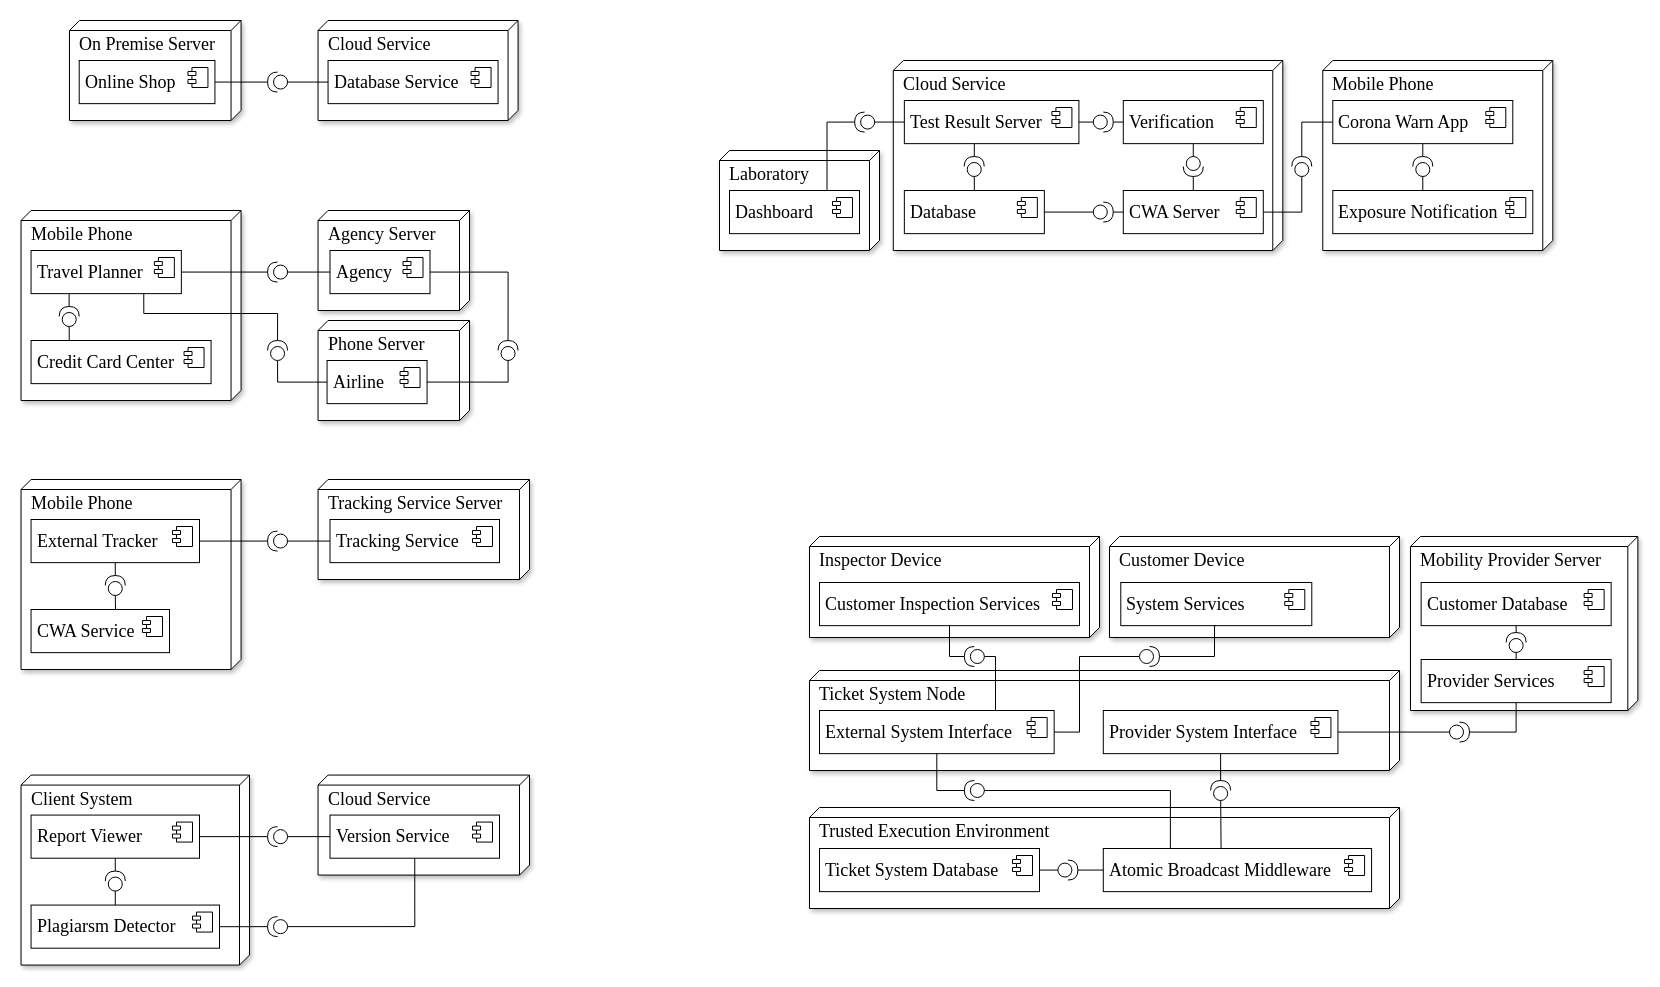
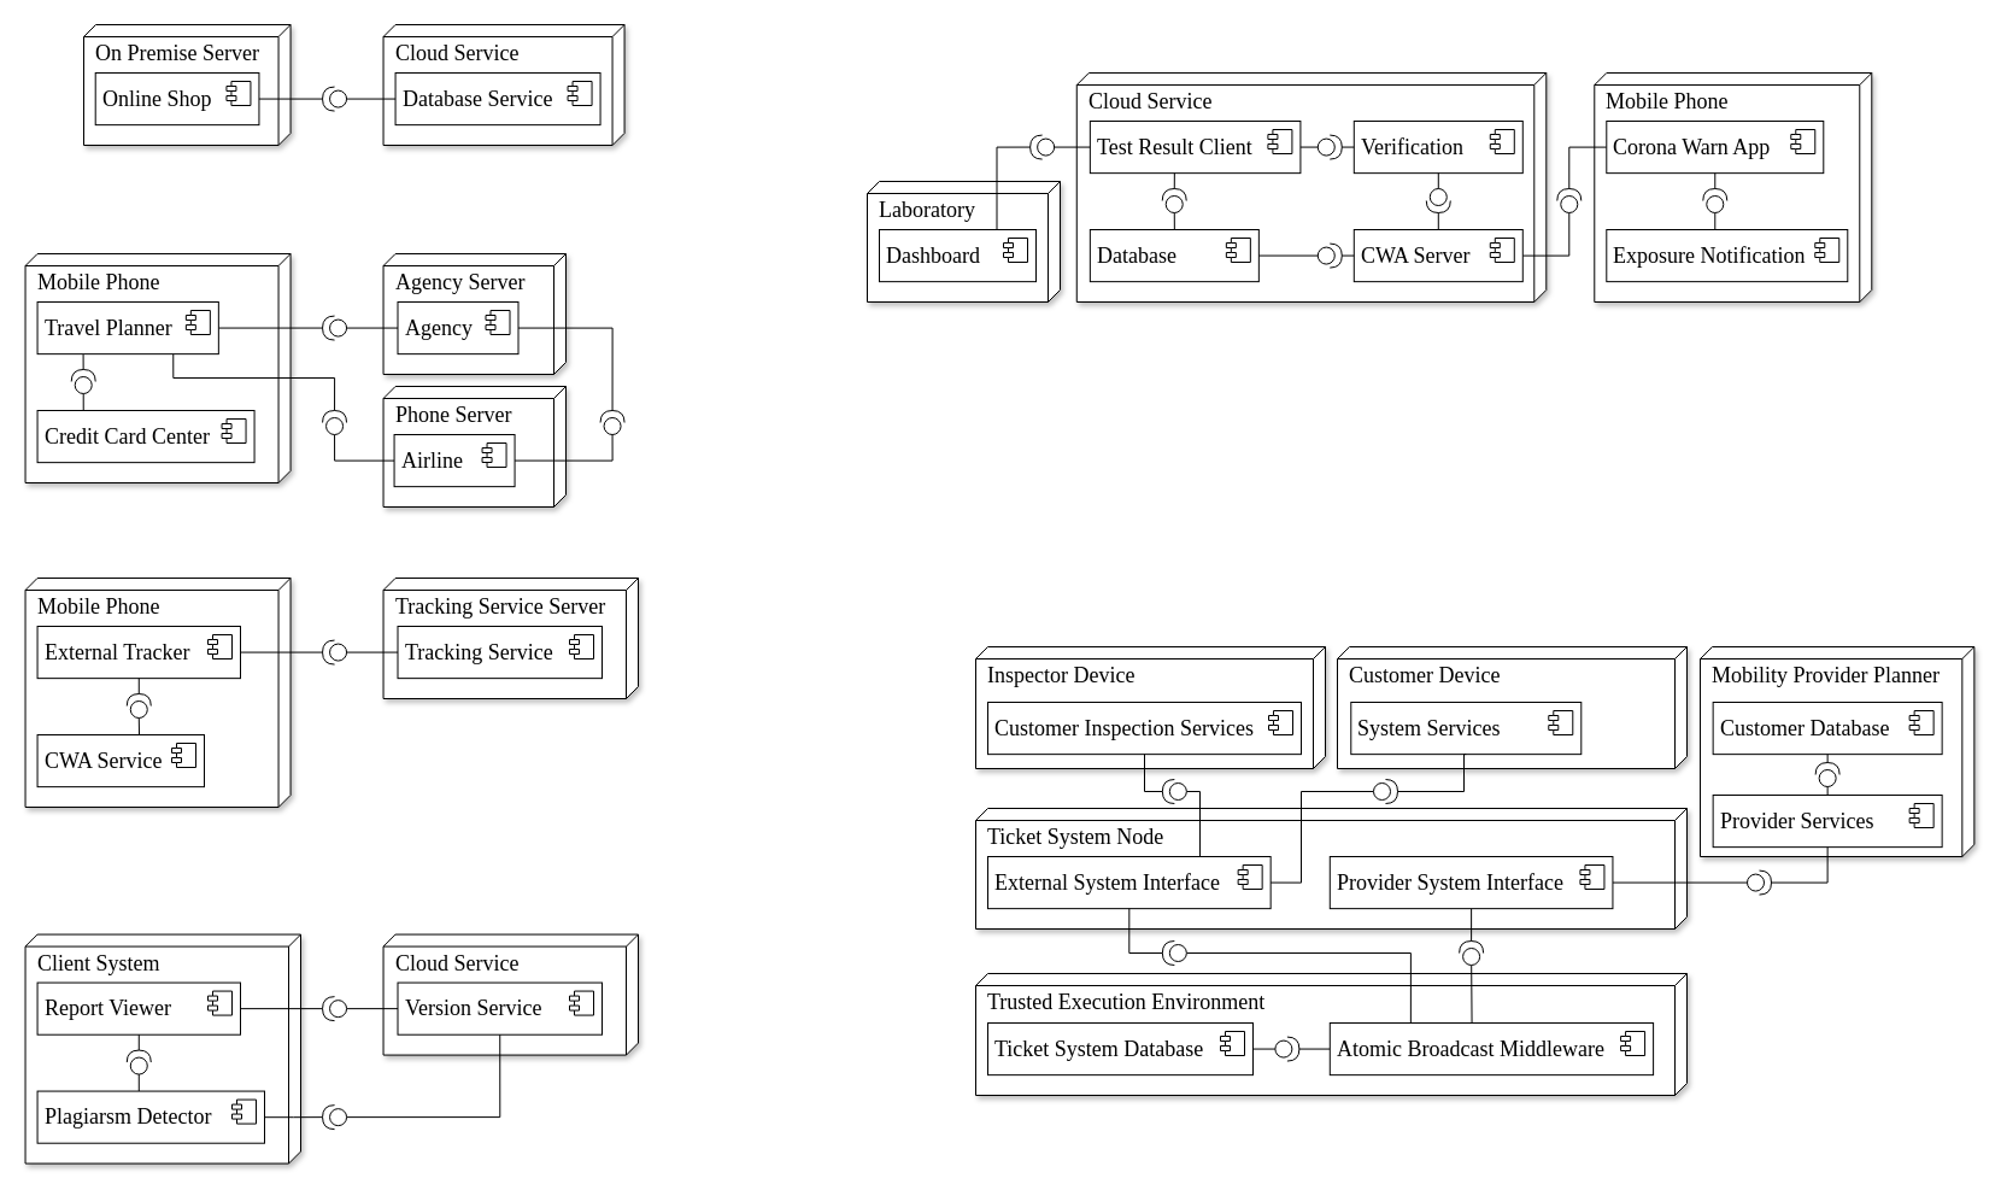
- <mxCell id="66" value="Test Result Server" style="html=1;dropTarget=0;fontFamily=Linux Libertine;rounded=0;shadow=0;fontSize=18;glass=0;sketch=0;align=left;spacingLeft=4;fontStyle=0" vertex="1" parent="1"><mxGeometry x="903.85" y="100" width="174.56" height="43.14" as="geometry" /></mxCell>
+ <mxCell id="66" value="Test Result Client" style="html=1;dropTarget=0;fontFamily=Linux Libertine;rounded=0;shadow=0;fontSize=18;glass=0;sketch=0;align=left;spacingLeft=4;fontStyle=0" vertex="1" parent="1"><mxGeometry x="903.85" y="100" width="174.56" height="43.14" as="geometry" /></mxCell>
- <mxCell id="4" value="Mobility Provider Server" style="verticalAlign=top;align=left;spacingLeft=8;shape=cube;size=10;direction=south;fontStyle=0;html=1;fontFamily=Linux Libertine;shadow=1;rounded=0;fontSize=18;glass=0;sketch=0;spacingTop=7;horizontal=1;" vertex="1" parent="1"><mxGeometry x="1410" y="536" width="227.35" height="174" as="geometry" /></mxCell>
+ <mxCell id="4" value="Mobility Provider Planner" style="verticalAlign=top;align=left;spacingLeft=8;shape=cube;size=10;direction=south;fontStyle=0;html=1;fontFamily=Linux Libertine;shadow=1;rounded=0;fontSize=18;glass=0;sketch=0;spacingTop=7;horizontal=1;" vertex="1" parent="1"><mxGeometry x="1410" y="536" width="227.35" height="174" as="geometry" /></mxCell>
